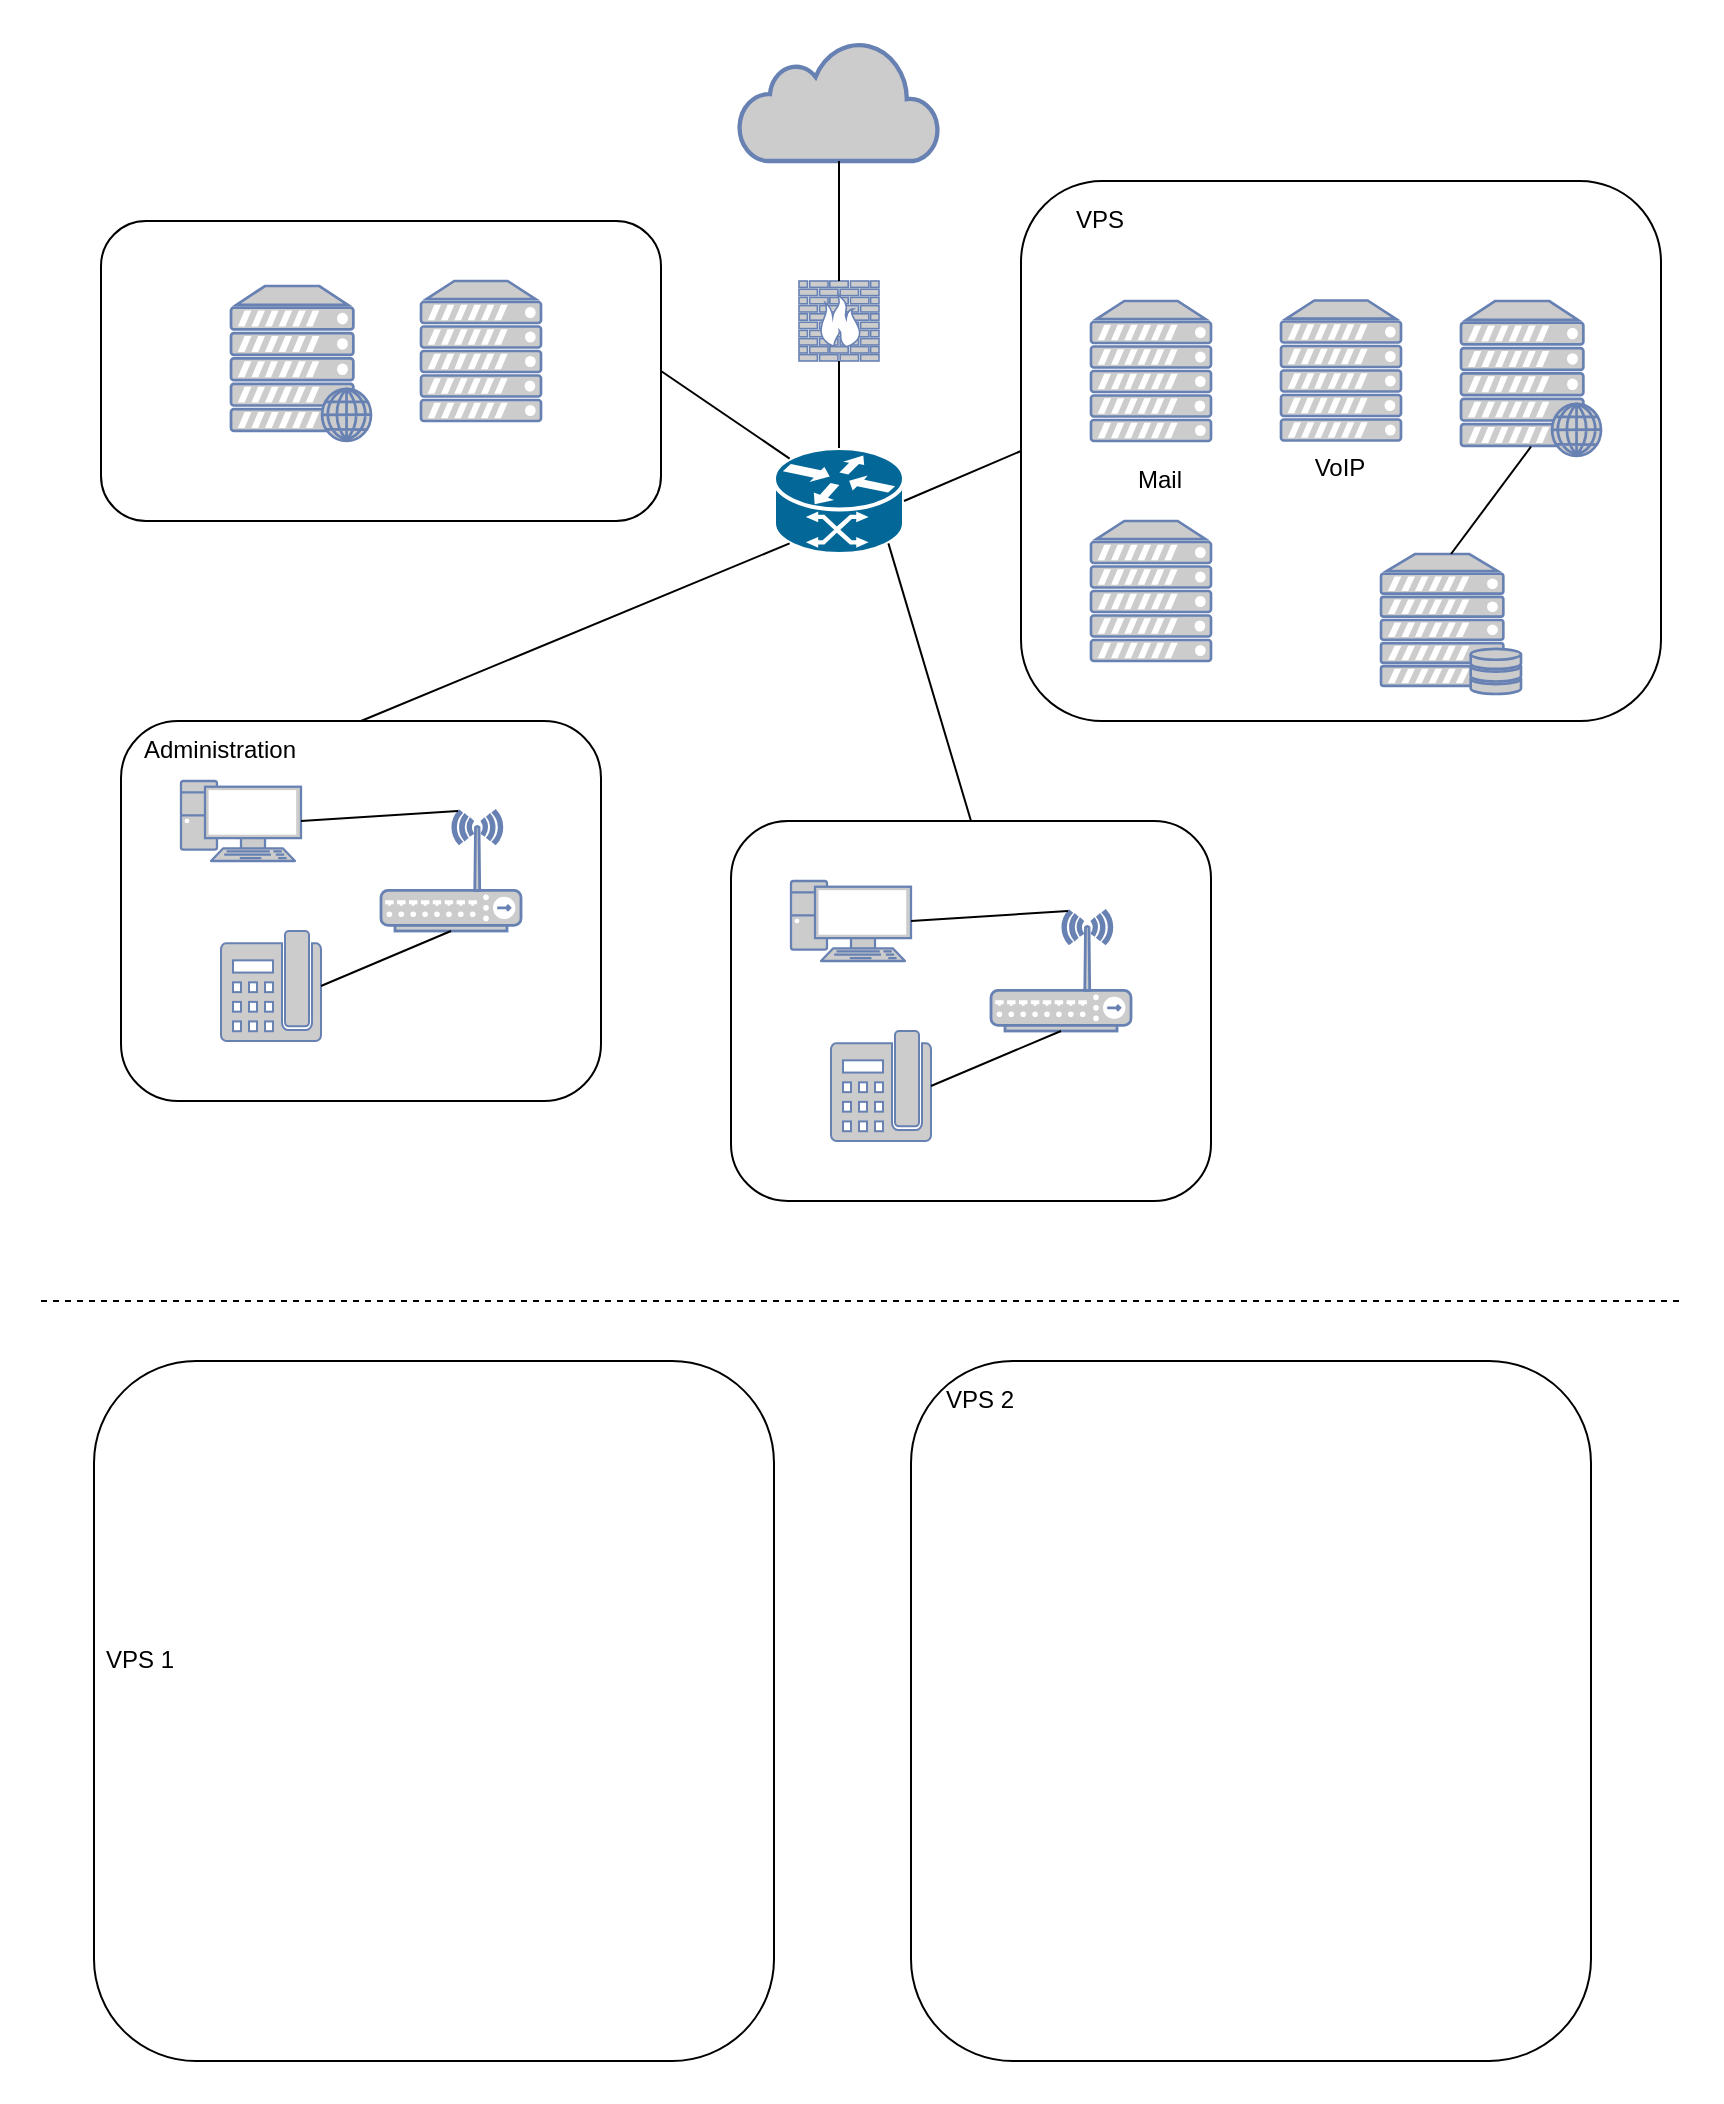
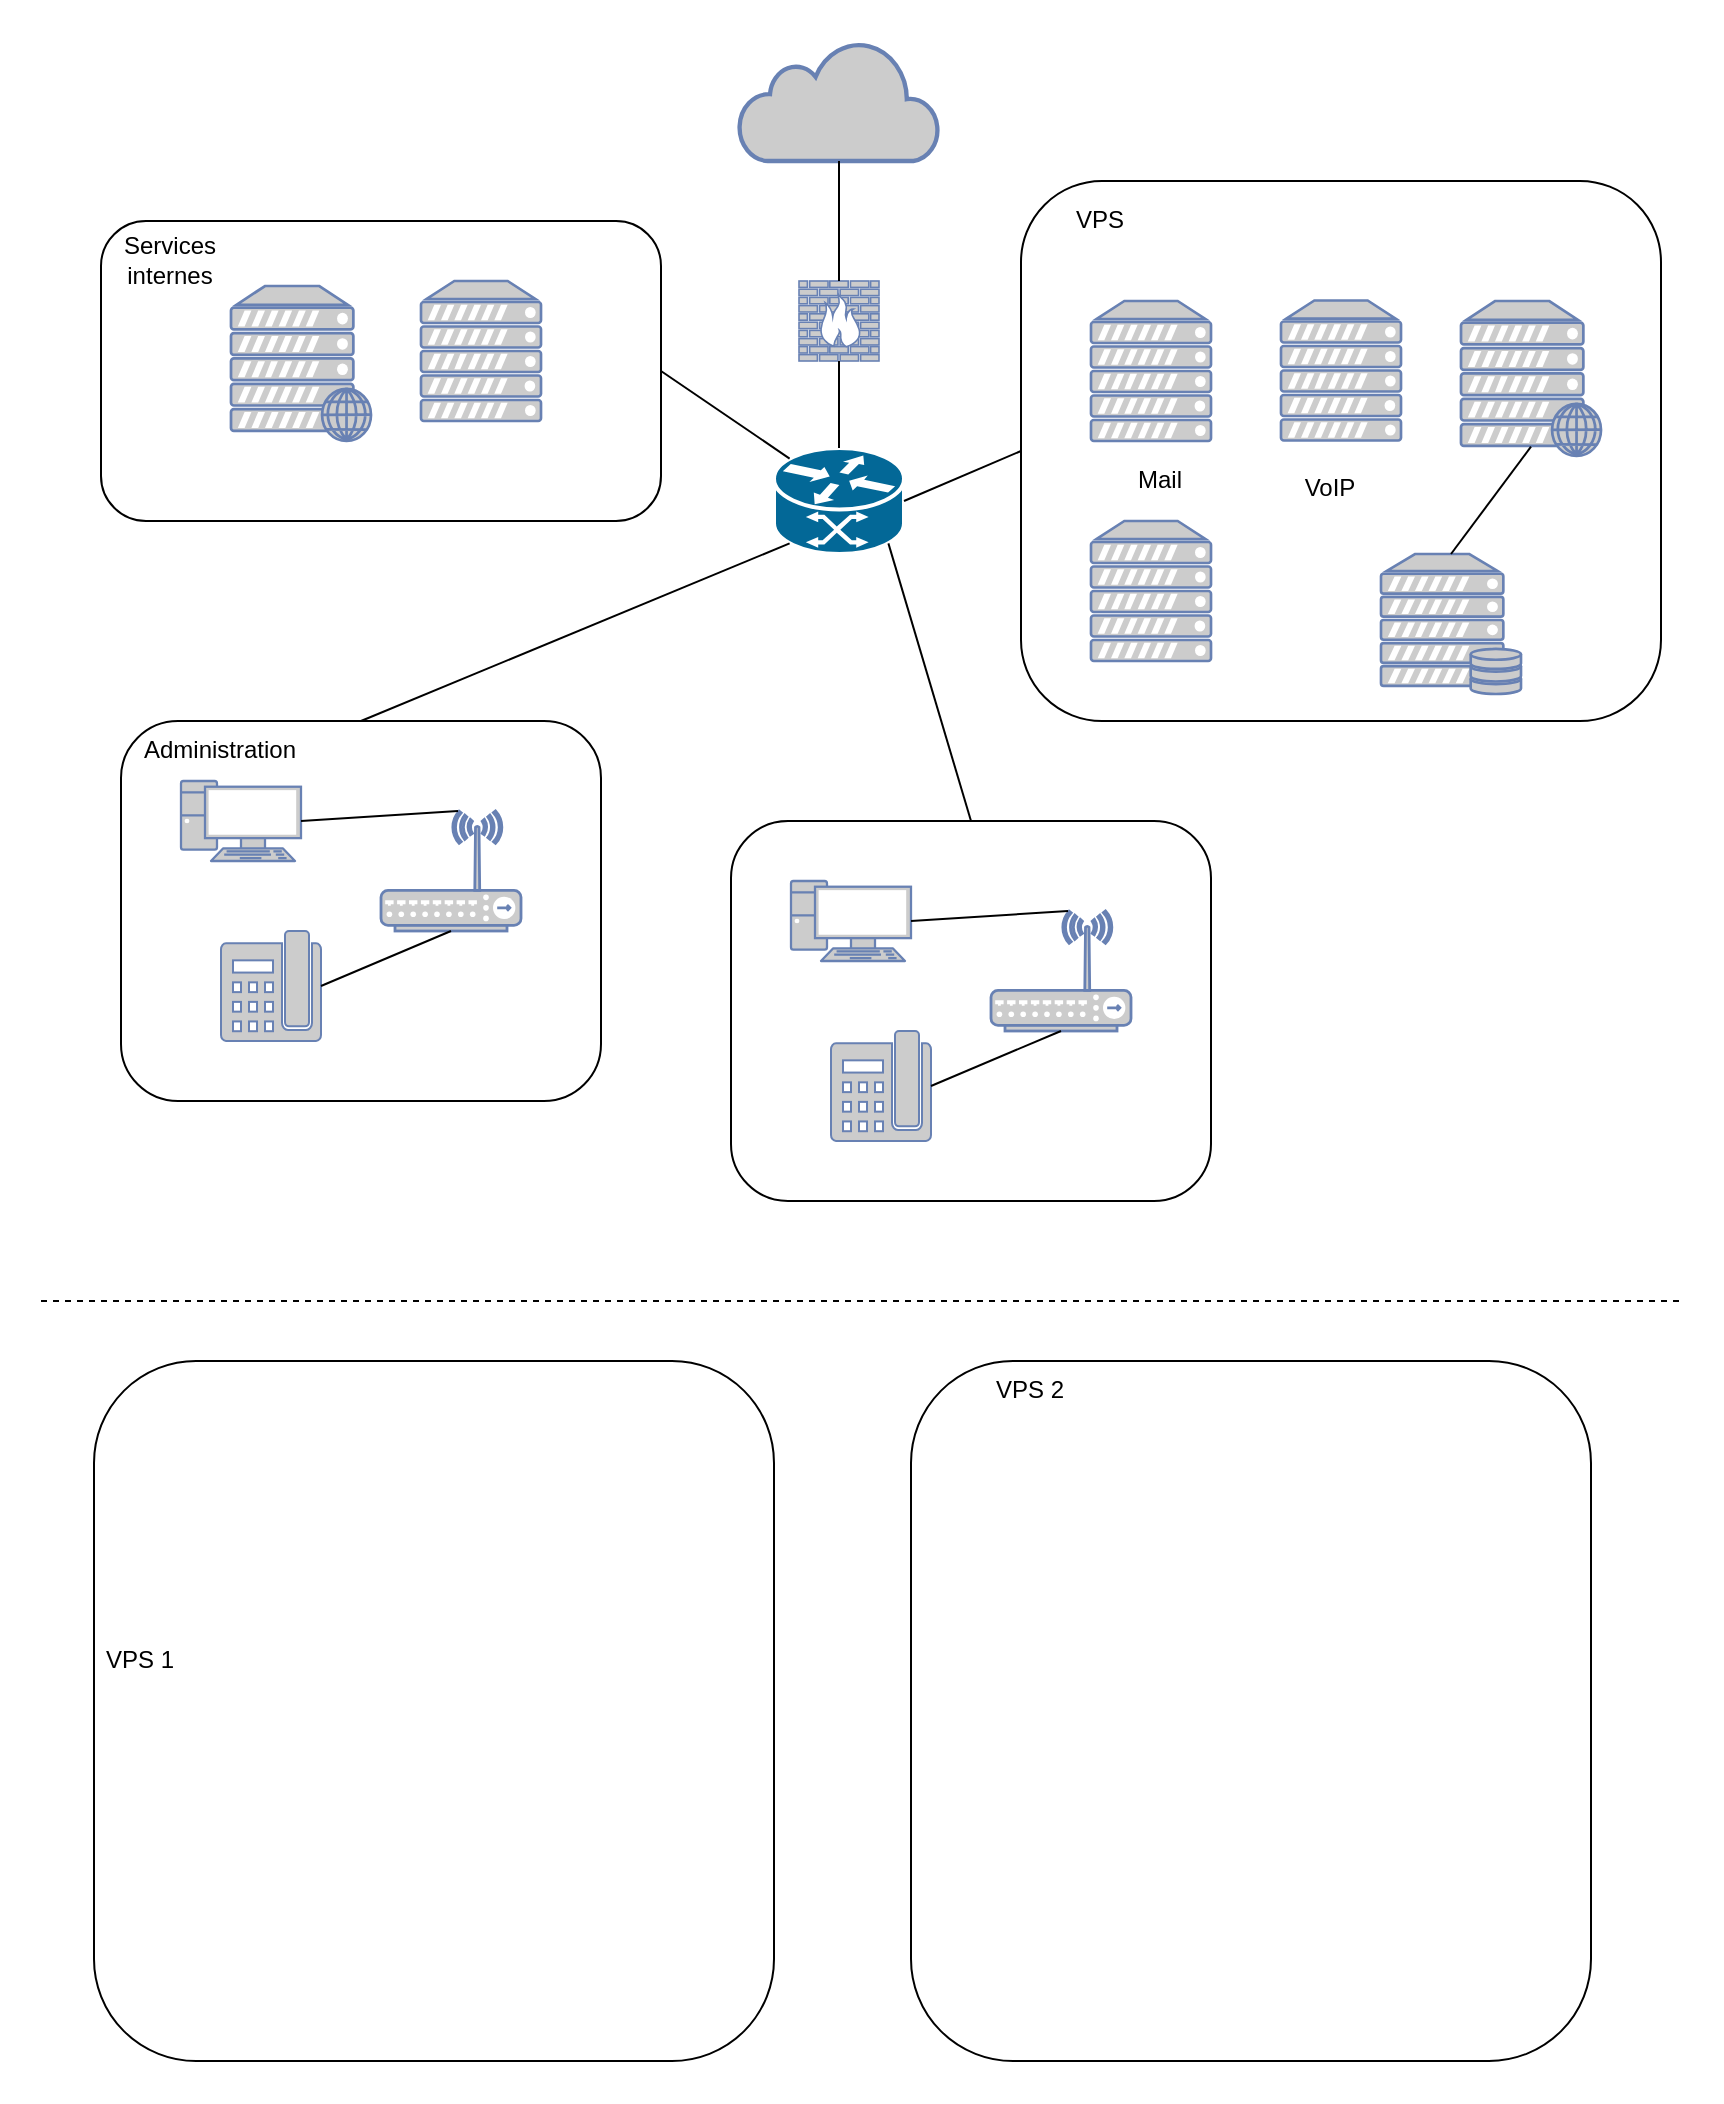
+ <mxCell id="19" value="Services internes" style="text;html=1;strokeColor=none;fillColor=none;align=center;verticalAlign=middle;whiteSpace=wrap;rounded=0;" vertex="1" parent="1"><mxGeometry x="50" y="120" width="70" height="20" as="geometry" /></mxCell>
- <mxCell id="32" value="VoIP" style="text;html=1;strokeColor=none;fillColor=none;align=center;verticalAlign=middle;whiteSpace=wrap;rounded=0;" vertex="1" parent="1"><mxGeometry x="650" y="223.75" width="40" height="20" as="geometry" /></mxCell>
+ <mxCell id="32" value="VoIP" style="text;html=1;strokeColor=none;fillColor=none;align=center;verticalAlign=middle;whiteSpace=wrap;rounded=0;" vertex="1" parent="1"><mxGeometry x="645" y="233.75" width="40" height="20" as="geometry" /></mxCell>
- <mxCell id="47" value="VPS 2" style="text;html=1;strokeColor=none;fillColor=none;align=center;verticalAlign=middle;whiteSpace=wrap;rounded=0;" vertex="1" parent="1"><mxGeometry x="470" y="690" width="40" height="20" as="geometry" /></mxCell>
+ <mxCell id="47" value="VPS 2" style="text;html=1;strokeColor=none;fillColor=none;align=center;verticalAlign=middle;whiteSpace=wrap;rounded=0;" vertex="1" parent="1"><mxGeometry x="495" y="685" width="40" height="20" as="geometry" /></mxCell>
